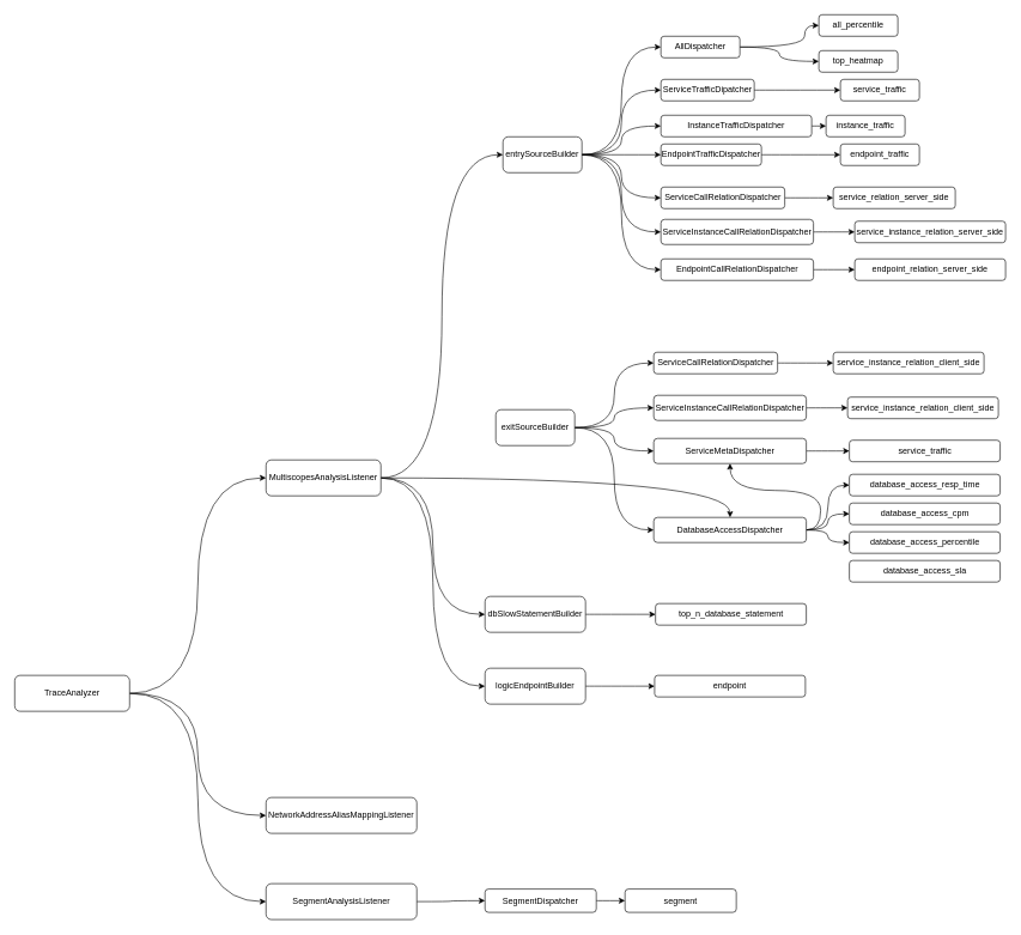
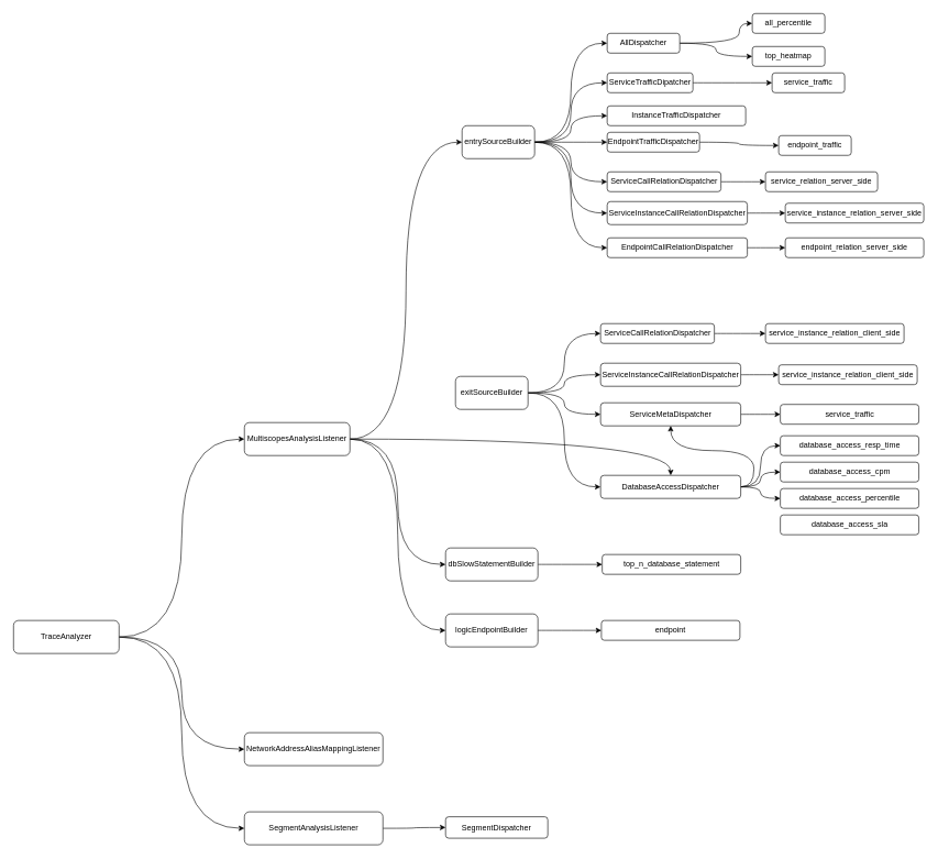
- <mxCell id="15" style="edgeStyle=orthogonalEdgeStyle;orthogonalLoop=1;jettySize=auto;html=1;exitX=1;exitY=0.5;exitDx=0;exitDy=0;entryX=0;entryY=0.5;entryDx=0;entryDy=0;curved=1;" edge="1" parent="1" source="16" target="20"><mxGeometry relative="1" as="geometry" /></mxCell>
- <mxCell id="20" value="instance_traffic" style="rounded=1;whiteSpace=wrap;html=1;" vertex="1" parent="1"><mxGeometry x="1150" y="160" width="110" height="30" as="geometry" /></mxCell>
- <mxCell id="23" value="endpoint_traffic" style="rounded=1;whiteSpace=wrap;html=1;" vertex="1" parent="1"><mxGeometry x="1170" y="200" width="110" height="30" as="geometry" /></mxCell>
+ <mxCell id="23" value="endpoint_traffic" style="rounded=1;whiteSpace=wrap;html=1;" vertex="1" parent="1"><mxGeometry x="1180" y="205" width="110" height="30" as="geometry" /></mxCell>
- <mxCell id="70" style="edgeStyle=orthogonalEdgeStyle;curved=1;orthogonalLoop=1;jettySize=auto;html=1;exitX=1;exitY=0.5;exitDx=0;exitDy=0;entryX=0;entryY=0.5;entryDx=0;entryDy=0;" edge="1" parent="1" source="71" target="72"><mxGeometry relative="1" as="geometry" /></mxCell>
- <mxCell id="72" value="segment" style="rounded=1;whiteSpace=wrap;html=1;" vertex="1" parent="1"><mxGeometry x="870" y="1237.5" width="155" height="32.5" as="geometry" /></mxCell>
